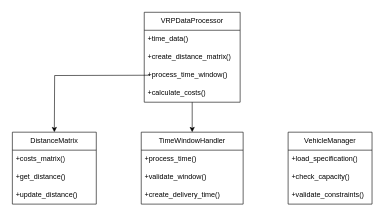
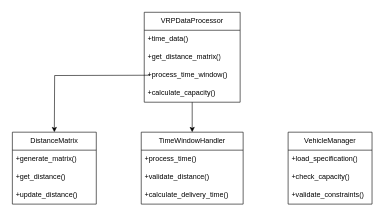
- <mxCell id="4" value="+create_distance_matrix()" style="text;strokeColor=none;fillColor=none;align=left;verticalAlign=middle;spacingLeft=4;spacingRight=4;overflow=hidden;points=[[0,0.5],[1,0.5]];portConstraint=eastwest;rotatable=0;whiteSpace=wrap;html=1;" vertex="1" parent="2"><mxGeometry y="60" width="160" height="30" as="geometry" /></mxCell>
+ <mxCell id="4" value="+get_distance_matrix()" style="text;strokeColor=none;fillColor=none;align=left;verticalAlign=middle;spacingLeft=4;spacingRight=4;overflow=hidden;points=[[0,0.5],[1,0.5]];portConstraint=eastwest;rotatable=0;whiteSpace=wrap;html=1;" vertex="1" parent="2"><mxGeometry y="60" width="160" height="30" as="geometry" /></mxCell>
- <mxCell id="7" value="+calculate_costs()" style="text;strokeColor=none;fillColor=none;align=left;verticalAlign=middle;spacingLeft=4;spacingRight=4;overflow=hidden;points=[[0,0.5],[1,0.5]];portConstraint=eastwest;rotatable=0;whiteSpace=wrap;html=1;flipH=0;flipV=1;" vertex="1" parent="2"><mxGeometry y="120" width="160" height="30" as="geometry" /></mxCell>
+ <mxCell id="7" value="+calculate_capacity()" style="text;strokeColor=none;fillColor=none;align=left;verticalAlign=middle;spacingLeft=4;spacingRight=4;overflow=hidden;points=[[0,0.5],[1,0.5]];portConstraint=eastwest;rotatable=0;whiteSpace=wrap;html=1;flipH=0;flipV=1;" vertex="1" parent="2"><mxGeometry y="120" width="160" height="30" as="geometry" /></mxCell>
- <mxCell id="9" value="+costs_matrix()" style="text;strokeColor=none;fillColor=none;align=left;verticalAlign=middle;spacingLeft=4;spacingRight=4;overflow=hidden;points=[[0,0.5],[1,0.5]];portConstraint=eastwest;rotatable=0;whiteSpace=wrap;html=1;" vertex="1" parent="8"><mxGeometry y="30" width="140" height="30" as="geometry" /></mxCell>
+ <mxCell id="9" value="+generate_matrix()" style="text;strokeColor=none;fillColor=none;align=left;verticalAlign=middle;spacingLeft=4;spacingRight=4;overflow=hidden;points=[[0,0.5],[1,0.5]];portConstraint=eastwest;rotatable=0;whiteSpace=wrap;html=1;" vertex="1" parent="8"><mxGeometry y="30" width="140" height="30" as="geometry" /></mxCell>
- <mxCell id="14" value="+validate_window()" style="text;strokeColor=none;fillColor=none;align=left;verticalAlign=middle;spacingLeft=4;spacingRight=4;overflow=hidden;points=[[0,0.5],[1,0.5]];portConstraint=eastwest;rotatable=0;whiteSpace=wrap;html=1;" vertex="1" parent="12"><mxGeometry y="60" width="170" height="30" as="geometry" /></mxCell>
+ <mxCell id="14" value="+validate_distance()" style="text;strokeColor=none;fillColor=none;align=left;verticalAlign=middle;spacingLeft=4;spacingRight=4;overflow=hidden;points=[[0,0.5],[1,0.5]];portConstraint=eastwest;rotatable=0;whiteSpace=wrap;html=1;" vertex="1" parent="12"><mxGeometry y="60" width="170" height="30" as="geometry" /></mxCell>
- <mxCell id="15" value="+create_delivery_time()" style="text;strokeColor=none;fillColor=none;align=left;verticalAlign=middle;spacingLeft=4;spacingRight=4;overflow=hidden;points=[[0,0.5],[1,0.5]];portConstraint=eastwest;rotatable=0;whiteSpace=wrap;html=1;" vertex="1" parent="12"><mxGeometry y="90" width="170" height="30" as="geometry" /></mxCell>
+ <mxCell id="15" value="+calculate_delivery_time()" style="text;strokeColor=none;fillColor=none;align=left;verticalAlign=middle;spacingLeft=4;spacingRight=4;overflow=hidden;points=[[0,0.5],[1,0.5]];portConstraint=eastwest;rotatable=0;whiteSpace=wrap;html=1;" vertex="1" parent="12"><mxGeometry y="90" width="170" height="30" as="geometry" /></mxCell>
